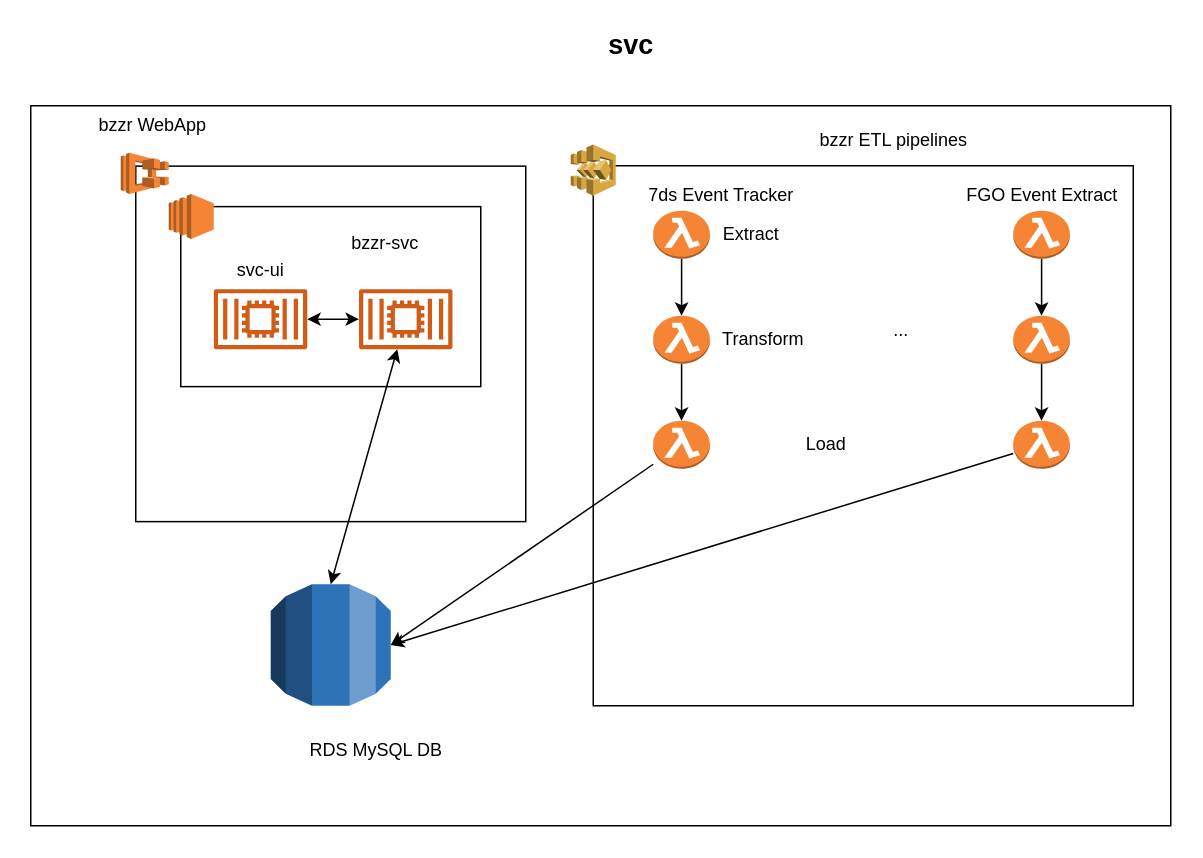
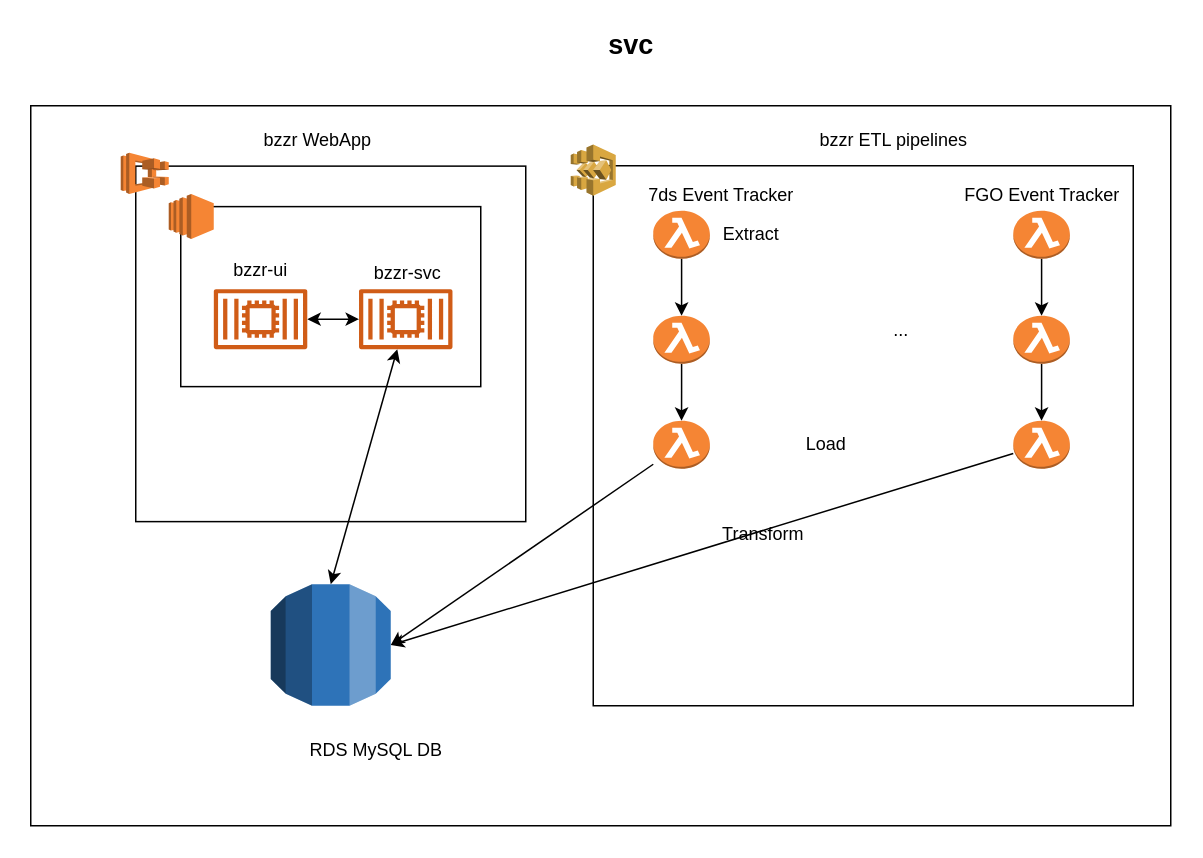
- <mxCell id="36" value="bzzr WebApp" style="text;html=1;align=center;verticalAlign=middle;resizable=0;points=[];autosize=1;" vertex="1" parent="1"><mxGeometry x="56.2" y="73" width="90" height="20" as="geometry" /></mxCell>
+ <mxCell id="36" value="bzzr WebApp" style="text;html=1;align=center;verticalAlign=middle;resizable=0;points=[];autosize=1;" vertex="1" parent="1"><mxGeometry x="166.2" y="83" width="90" height="20" as="geometry" /></mxCell>
- <mxCell id="33" value="FGO Event Extract" style="text;html=1;align=center;verticalAlign=middle;resizable=0;points=[];autosize=1;" vertex="1" parent="1"><mxGeometry x="633.88" y="120" width="120" height="20" as="geometry" /></mxCell>
+ <mxCell id="33" value="FGO Event Tracker" style="text;html=1;align=center;verticalAlign=middle;resizable=0;points=[];autosize=1;" vertex="1" parent="1"><mxGeometry x="633.88" y="120" width="120" height="20" as="geometry" /></mxCell>
- <mxCell id="11" value="bzzr-svc" style="text;html=1;align=center;verticalAlign=middle;resizable=0;points=[];autosize=1;" vertex="1" parent="1"><mxGeometry x="226.2" y="152.25" width="60" height="20" as="geometry" /></mxCell>
+ <mxCell id="11" value="bzzr-svc" style="text;html=1;align=center;verticalAlign=middle;resizable=0;points=[];autosize=1;" vertex="1" parent="1"><mxGeometry x="241.2" y="172.25" width="60" height="20" as="geometry" /></mxCell>
- <mxCell id="12" value="svc-ui" style="text;html=1;align=center;verticalAlign=middle;resizable=0;points=[];autosize=1;" vertex="1" parent="1"><mxGeometry x="148.2" y="170.25" width="50" height="20" as="geometry" /></mxCell>
+ <mxCell id="12" value="bzzr-ui" style="text;html=1;align=center;verticalAlign=middle;resizable=0;points=[];autosize=1;" vertex="1" parent="1"><mxGeometry x="148.2" y="170.25" width="50" height="20" as="geometry" /></mxCell>
- <mxCell id="30" value="Transform" style="text;html=1;align=center;verticalAlign=middle;resizable=0;points=[];autosize=1;" vertex="1" parent="1"><mxGeometry x="472.75" y="216" width="70" height="20" as="geometry" /></mxCell>
+ <mxCell id="30" value="Transform" style="text;html=1;align=center;verticalAlign=middle;resizable=0;points=[];autosize=1;" vertex="1" parent="1"><mxGeometry x="472.75" y="346" width="70" height="20" as="geometry" /></mxCell>
